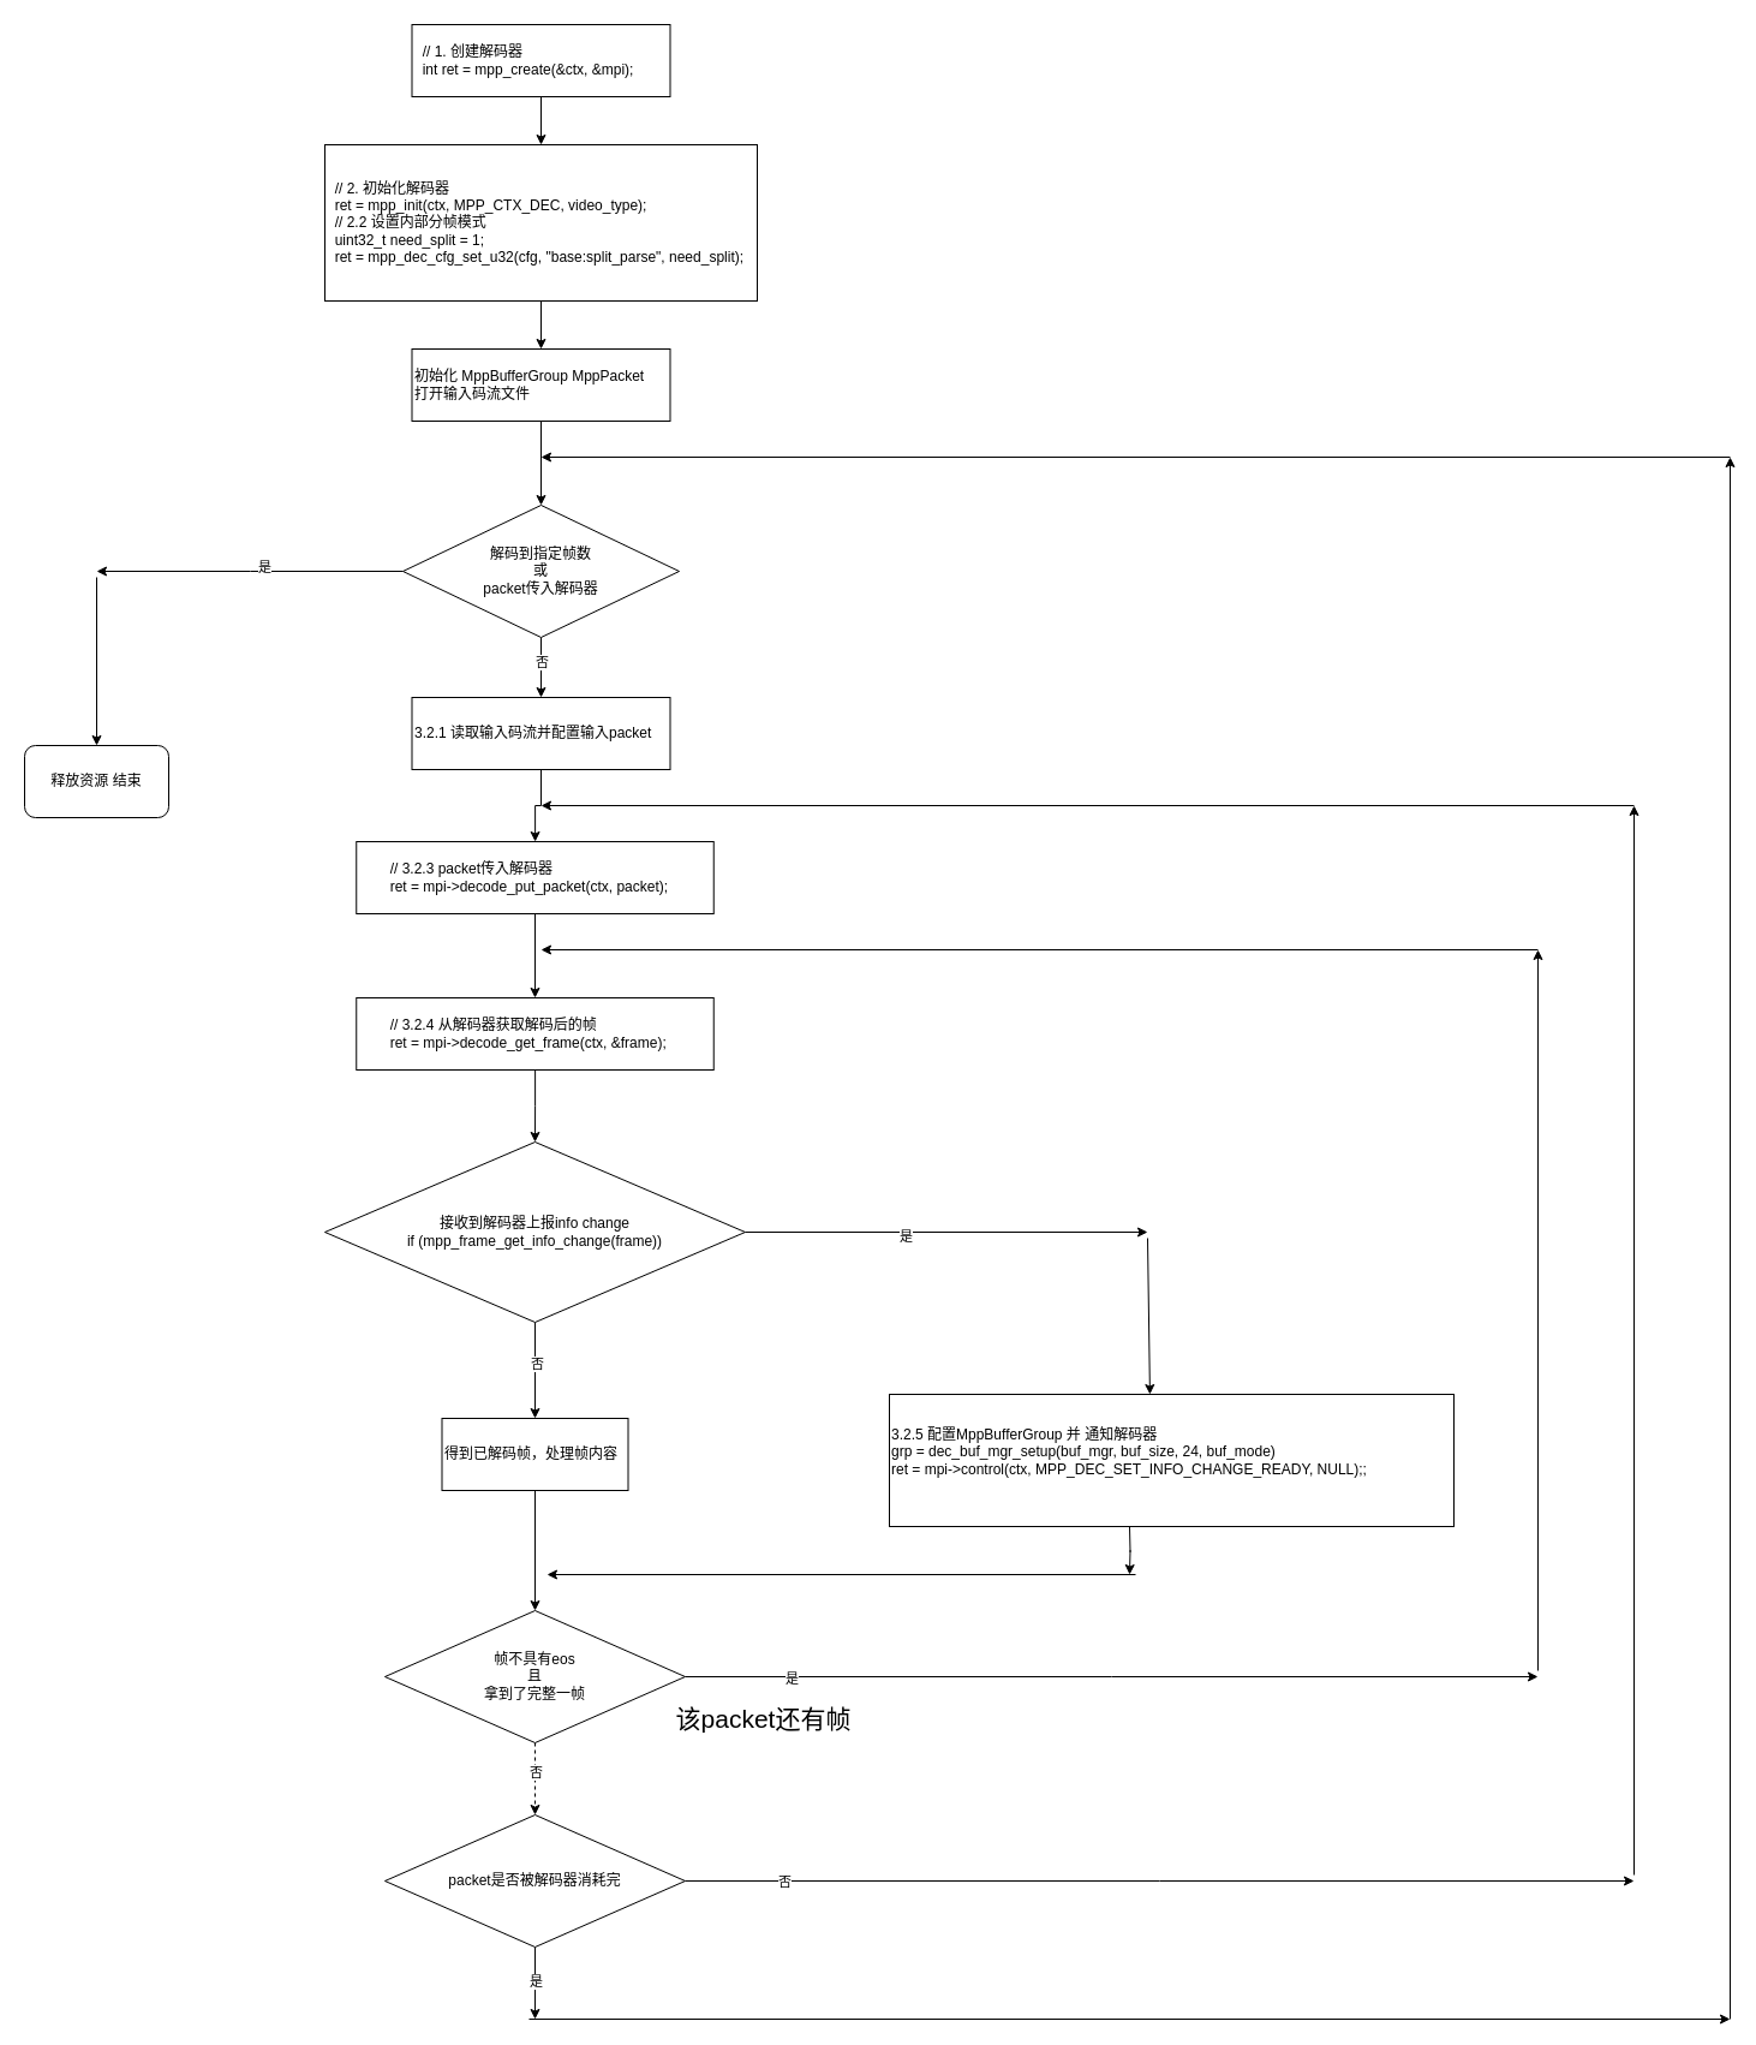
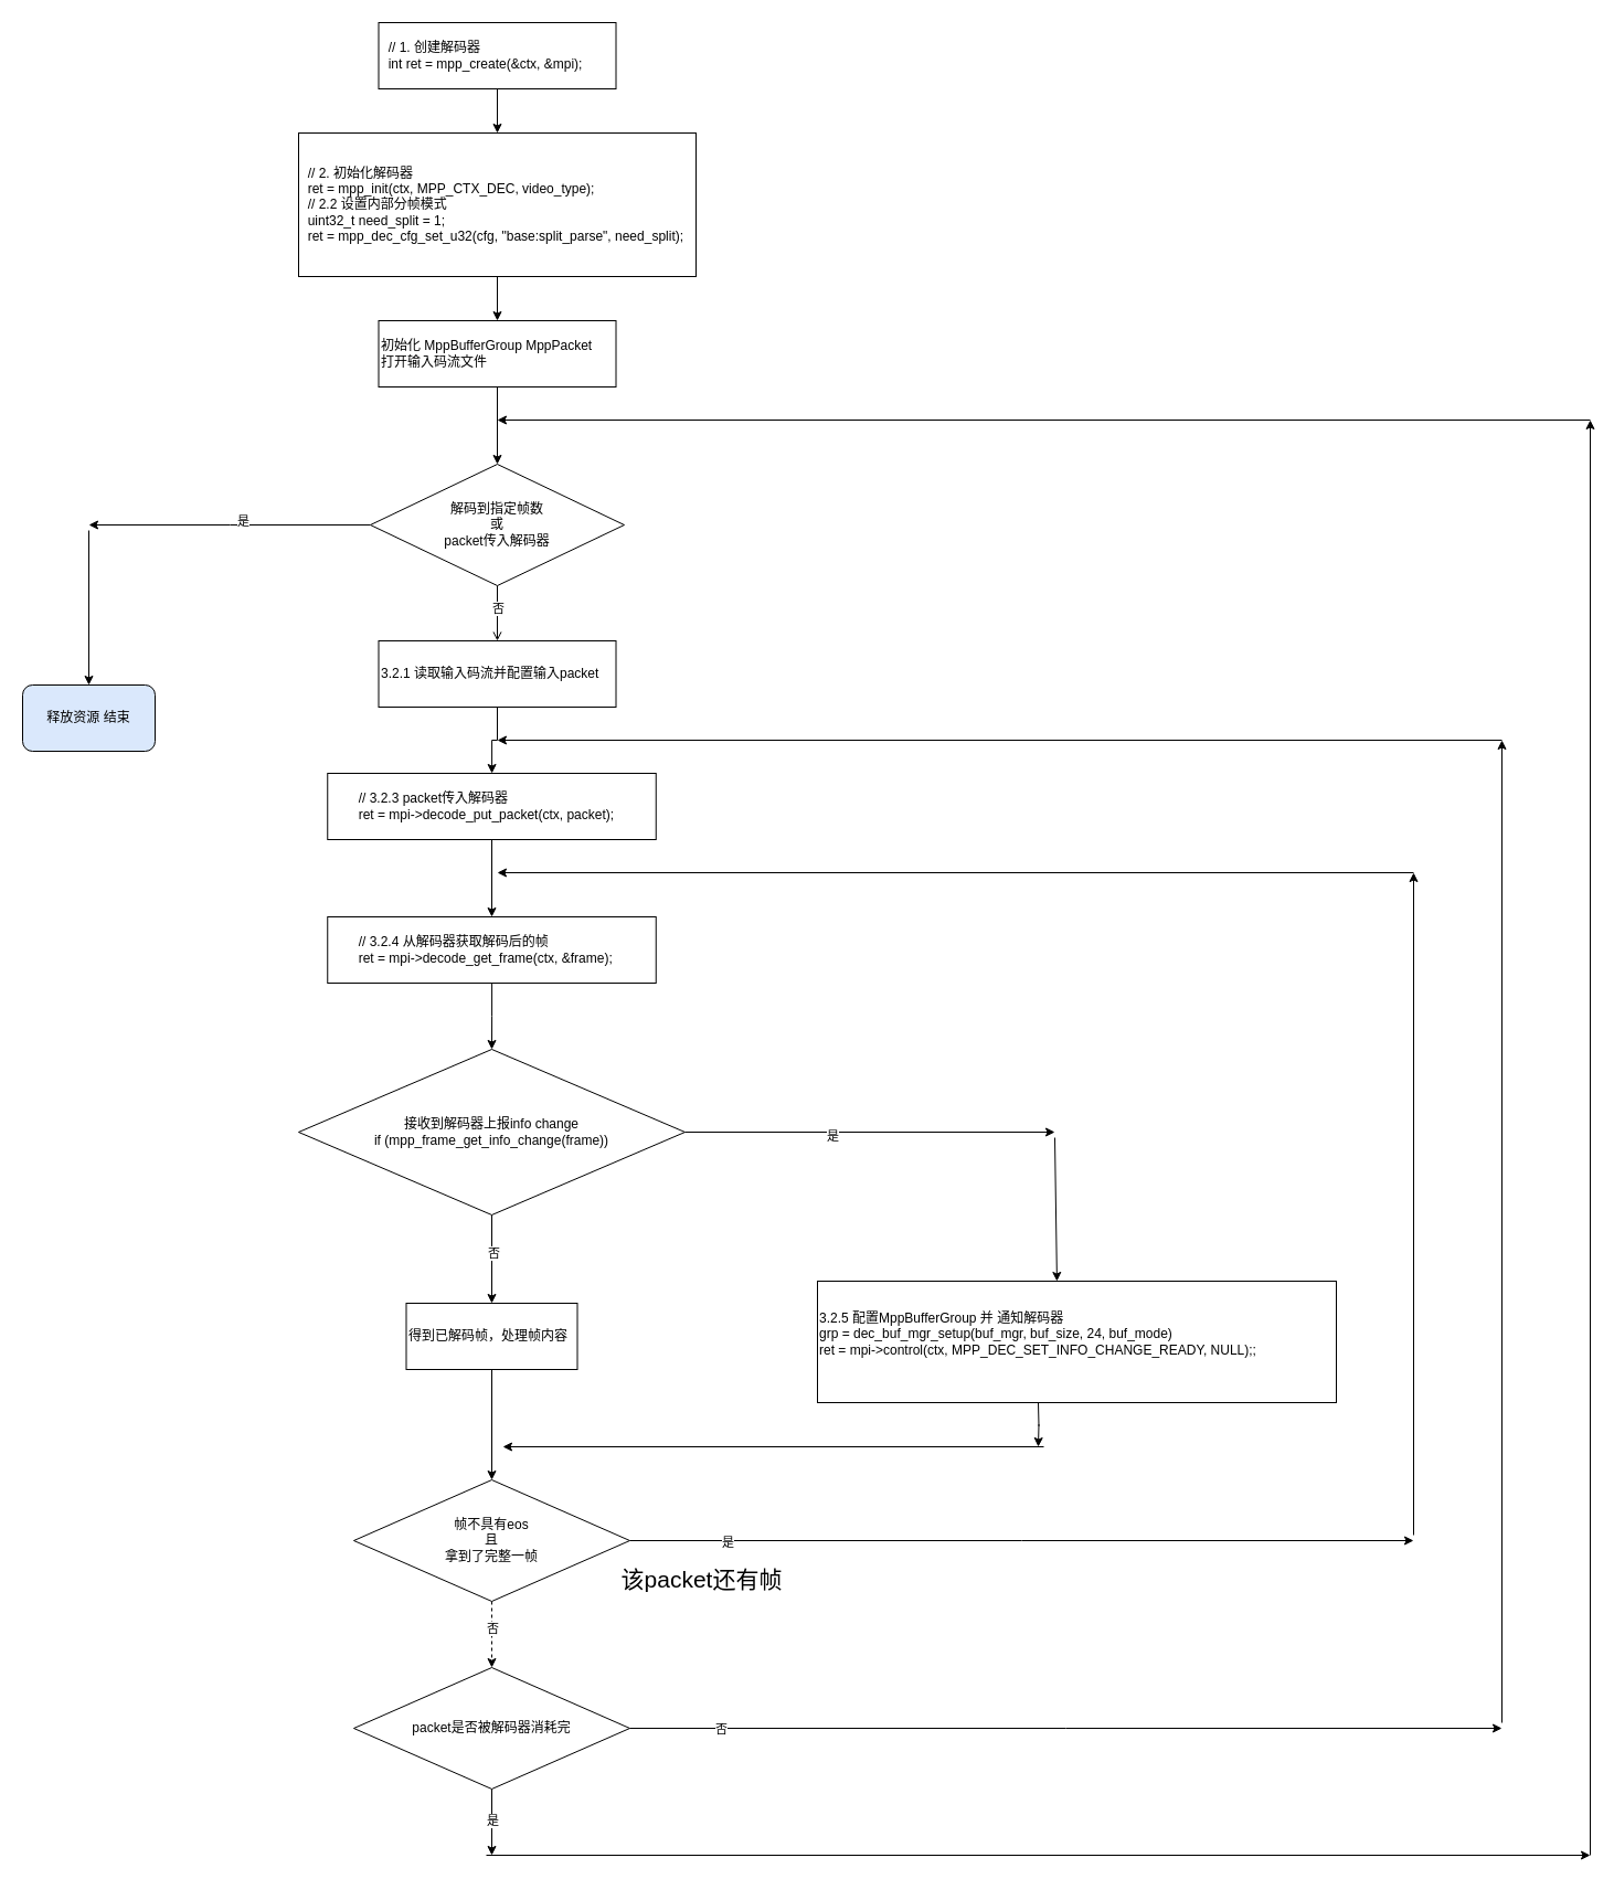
- <mxCell id="8" value="" style="edgeStyle=orthogonalEdgeStyle;rounded=0;orthogonalLoop=1;jettySize=auto;html=1;" edge="1" parent="1" source="12" target="14"><mxGeometry relative="1" as="geometry" /></mxCell>
+ <mxCell id="8" value="" style="edgeStyle=orthogonalEdgeStyle;rounded=0;orthogonalLoop=1;jettySize=auto;html=1;endArrow=open;" edge="1" parent="1" source="12" target="14"><mxGeometry relative="1" as="geometry" /></mxCell>
- <mxCell id="23" value="释放资源 结束" style="rounded=1;whiteSpace=wrap;html=1;" vertex="1" parent="1"><mxGeometry x="20" y="620" width="120" height="60" as="geometry" /></mxCell>
+ <mxCell id="23" value="释放资源 结束" style="rounded=1;whiteSpace=wrap;html=1;fillColor=#dae8fc;" vertex="1" parent="1"><mxGeometry x="20" y="620" width="120" height="60" as="geometry" /></mxCell>
